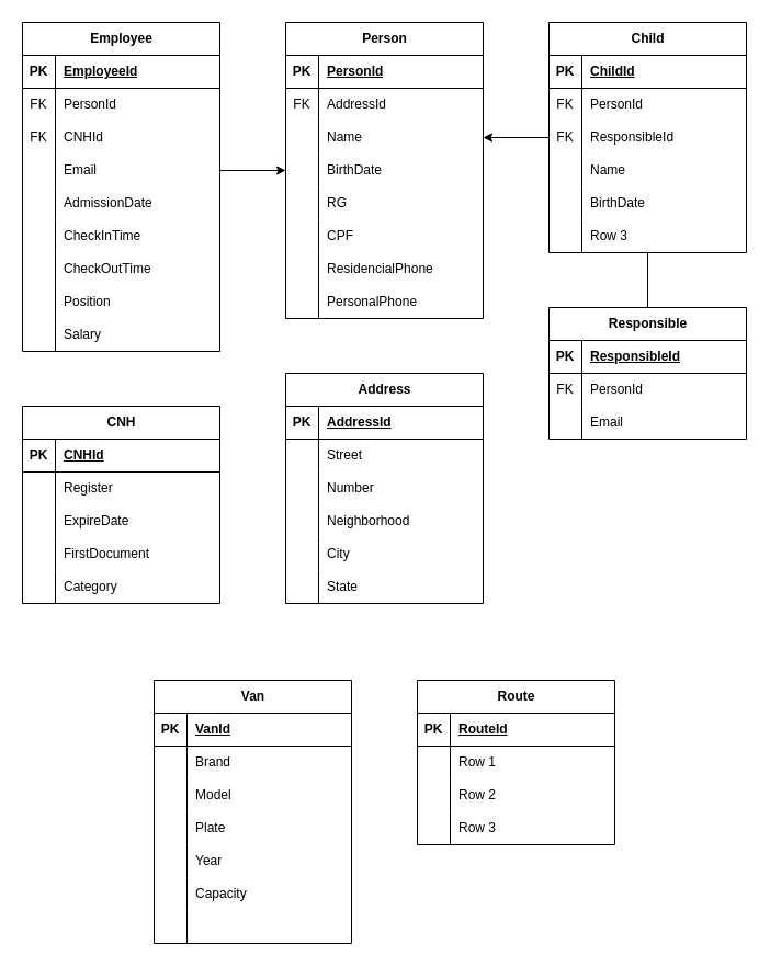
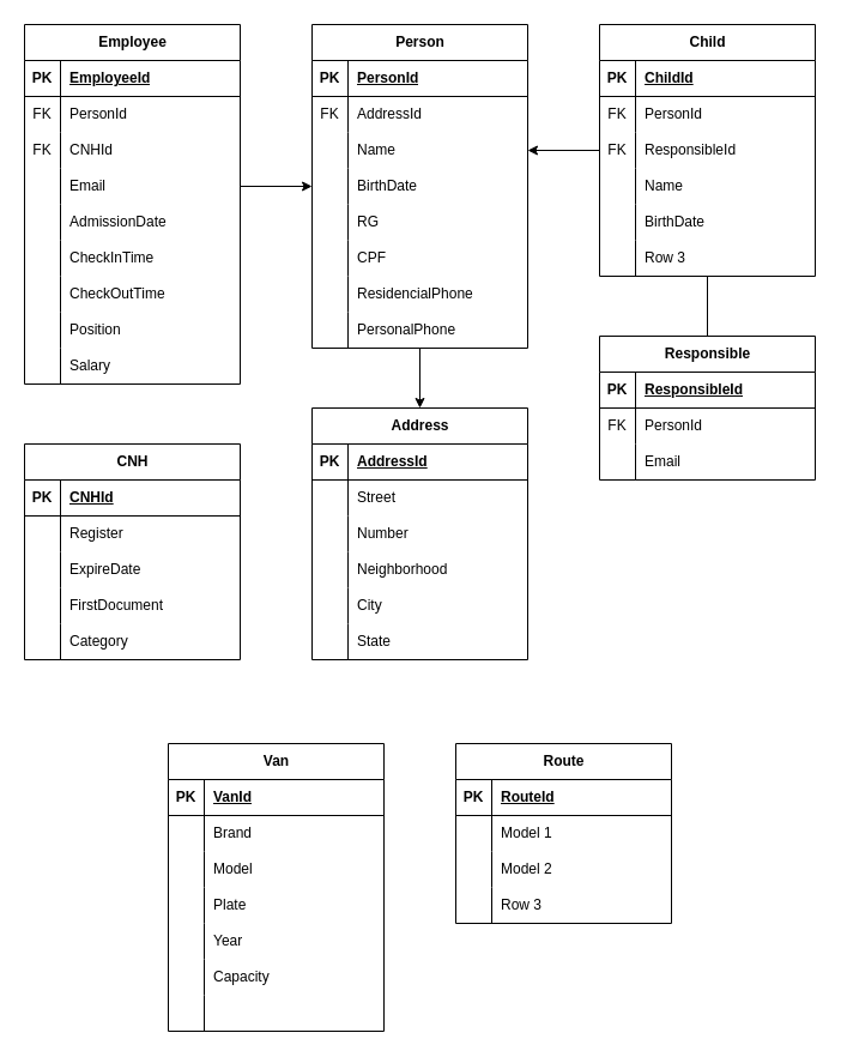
+ <mxCell id="87" style="edgeStyle=orthogonalEdgeStyle;rounded=0;orthogonalLoop=1;jettySize=auto;html=1;" parent="1" source="88" target="31" edge="1"><mxGeometry relative="1" as="geometry" /></mxCell>
- <mxCell id="151" value="Row 1" style="shape=partialRectangle;connectable=0;fillColor=none;top=0;left=0;bottom=0;right=0;align=left;spacingLeft=6;overflow=hidden;whiteSpace=wrap;html=1;" parent="149" vertex="1"><mxGeometry x="30" width="150" height="30" as="geometry"><mxRectangle width="150" height="30" as="alternateBounds" /></mxGeometry></mxCell>
+ <mxCell id="151" value="Model 1" style="shape=partialRectangle;connectable=0;fillColor=none;top=0;left=0;bottom=0;right=0;align=left;spacingLeft=6;overflow=hidden;whiteSpace=wrap;html=1;" parent="149" vertex="1"><mxGeometry x="30" width="150" height="30" as="geometry"><mxRectangle width="150" height="30" as="alternateBounds" /></mxGeometry></mxCell>
- <mxCell id="154" value="Row 2" style="shape=partialRectangle;connectable=0;fillColor=none;top=0;left=0;bottom=0;right=0;align=left;spacingLeft=6;overflow=hidden;whiteSpace=wrap;html=1;" parent="152" vertex="1"><mxGeometry x="30" width="150" height="30" as="geometry"><mxRectangle width="150" height="30" as="alternateBounds" /></mxGeometry></mxCell>
+ <mxCell id="154" value="Model 2" style="shape=partialRectangle;connectable=0;fillColor=none;top=0;left=0;bottom=0;right=0;align=left;spacingLeft=6;overflow=hidden;whiteSpace=wrap;html=1;" parent="152" vertex="1"><mxGeometry x="30" width="150" height="30" as="geometry"><mxRectangle width="150" height="30" as="alternateBounds" /></mxGeometry></mxCell>
